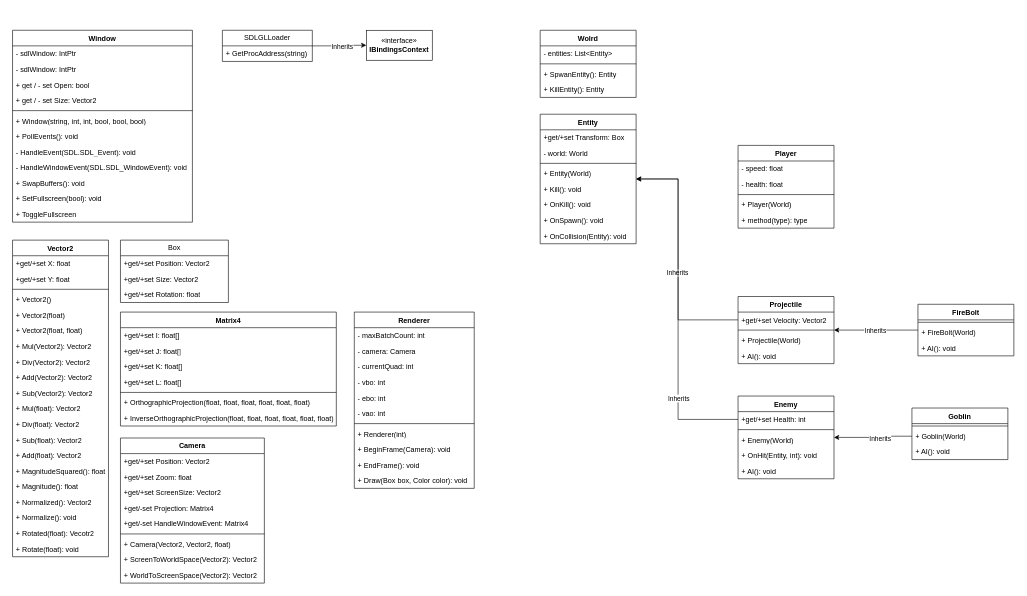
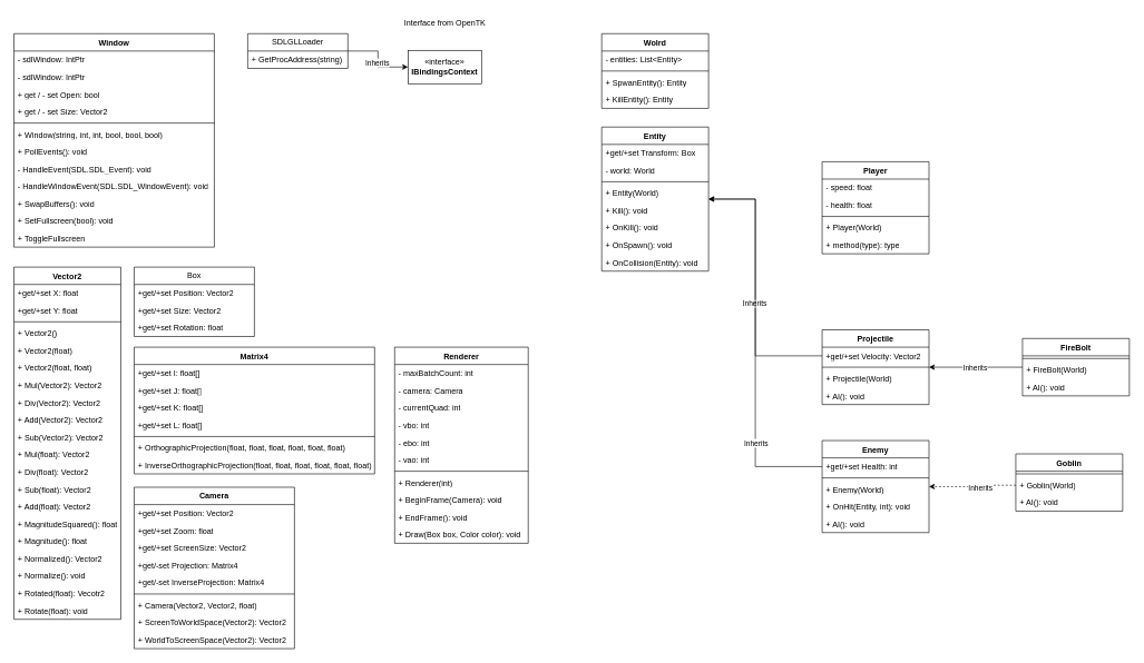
+ <mxCell id="20" value="Interface from OpenTK" style="text;html=1;align=center;verticalAlign=middle;resizable=0;points=[];autosize=1;strokeColor=none;fillColor=none;" parent="1" vertex="1"><mxGeometry x="590" y="20" width="150" height="30" as="geometry" /></mxCell>
- <mxCell id="19" value="«interface»&lt;br&gt;&lt;b&gt;IBindingsContext&lt;/b&gt;" style="html=1;whiteSpace=wrap;" parent="1" vertex="1"><mxGeometry x="610" y="50" width="110" height="50" as="geometry" /></mxCell>
+ <mxCell id="19" value="«interface»&lt;br&gt;&lt;b&gt;IBindingsContext&lt;/b&gt;" style="html=1;whiteSpace=wrap;" parent="1" vertex="1"><mxGeometry x="610" y="75" width="110" height="50" as="geometry" /></mxCell>
- <mxCell id="121" style="edgeStyle=orthogonalEdgeStyle;rounded=0;orthogonalLoop=1;jettySize=auto;html=1;" edge="1" parent="1" source="119" target="103"><mxGeometry relative="1" as="geometry" /></mxCell>
+ <mxCell id="121" style="edgeStyle=orthogonalEdgeStyle;rounded=0;orthogonalLoop=1;jettySize=auto;html=1;dashed=1;" edge="1" parent="1" source="119" target="103"><mxGeometry relative="1" as="geometry" /></mxCell>
- <mxCell id="59" value="+get/-set HandleWindowEvent: Matrix4" style="text;strokeColor=none;fillColor=none;align=left;verticalAlign=top;spacingLeft=4;spacingRight=4;overflow=hidden;rotatable=0;points=[[0,0.5],[1,0.5]];portConstraint=eastwest;whiteSpace=wrap;html=1;" vertex="1" parent="54"><mxGeometry y="130" width="240" height="26" as="geometry" /></mxCell>
+ <mxCell id="59" value="+get/-set InverseProjection: Matrix4" style="text;strokeColor=none;fillColor=none;align=left;verticalAlign=top;spacingLeft=4;spacingRight=4;overflow=hidden;rotatable=0;points=[[0,0.5],[1,0.5]];portConstraint=eastwest;whiteSpace=wrap;html=1;" vertex="1" parent="54"><mxGeometry y="130" width="240" height="26" as="geometry" /></mxCell>
